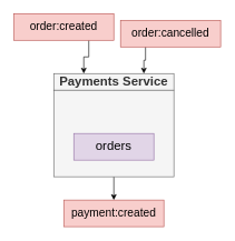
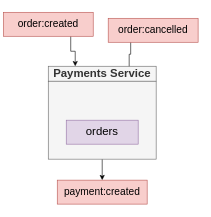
- <mxCell id="10" value="order:created" style="rounded=0;whiteSpace=wrap;html=1;fontSize=17;fillColor=#f8cecc;strokeColor=#b85450;" parent="1" vertex="1"><mxGeometry x="20" y="20" width="150" height="40" as="geometry" /></mxCell>
+ <mxCell id="10" value="order:created" style="rounded=0;whiteSpace=wrap;html=1;fontSize=17;fillColor=#f8cecc;strokeColor=#b85450;" parent="1" vertex="1"><mxGeometry x="5" y="20" width="150" height="40" as="geometry" /></mxCell>
- <mxCell id="7" style="edgeStyle=orthogonalEdgeStyle;rounded=0;orthogonalLoop=1;jettySize=auto;html=1;exitX=0.25;exitY=1;exitDx=0;exitDy=0;entryX=0.75;entryY=0;entryDx=0;entryDy=0;" parent="1" source="8" target="2" edge="1"><mxGeometry relative="1" as="geometry" /></mxCell>
+ <mxCell id="7" style="edgeStyle=orthogonalEdgeStyle;rounded=0;orthogonalLoop=1;jettySize=auto;html=1;exitX=0.25;exitY=1;exitDx=0;exitDy=0;entryX=0.75;entryY=0;entryDx=0;entryDy=0;endArrow=none;" parent="1" source="8" target="2" edge="1"><mxGeometry relative="1" as="geometry" /></mxCell>
